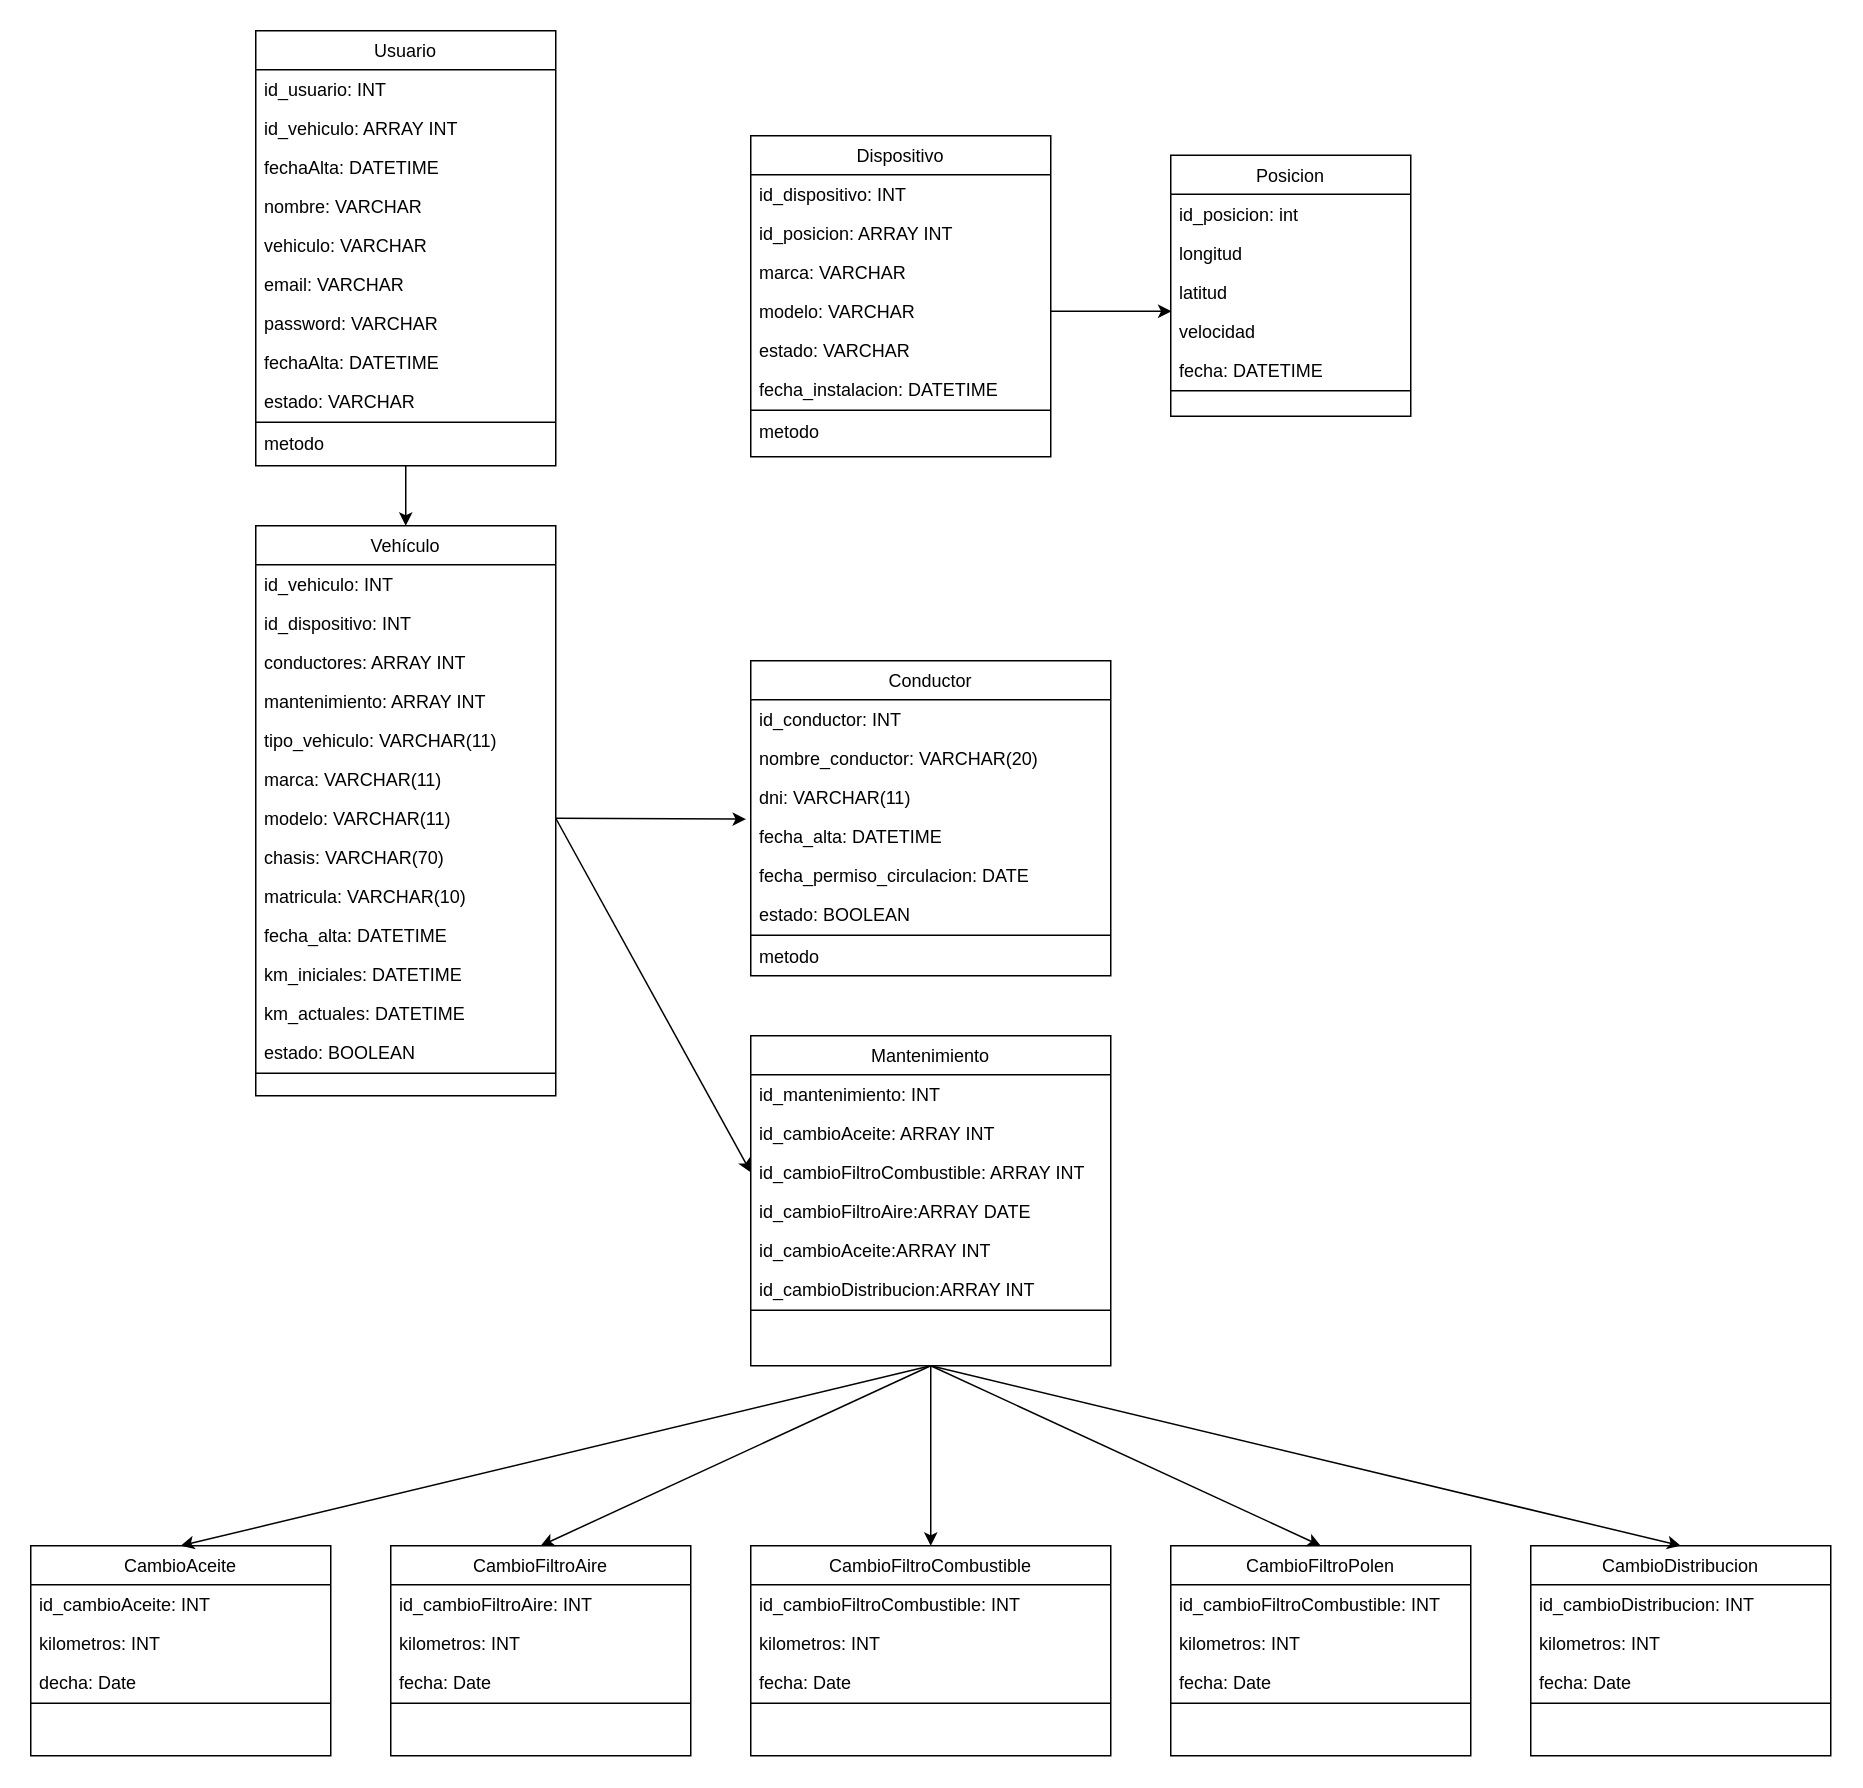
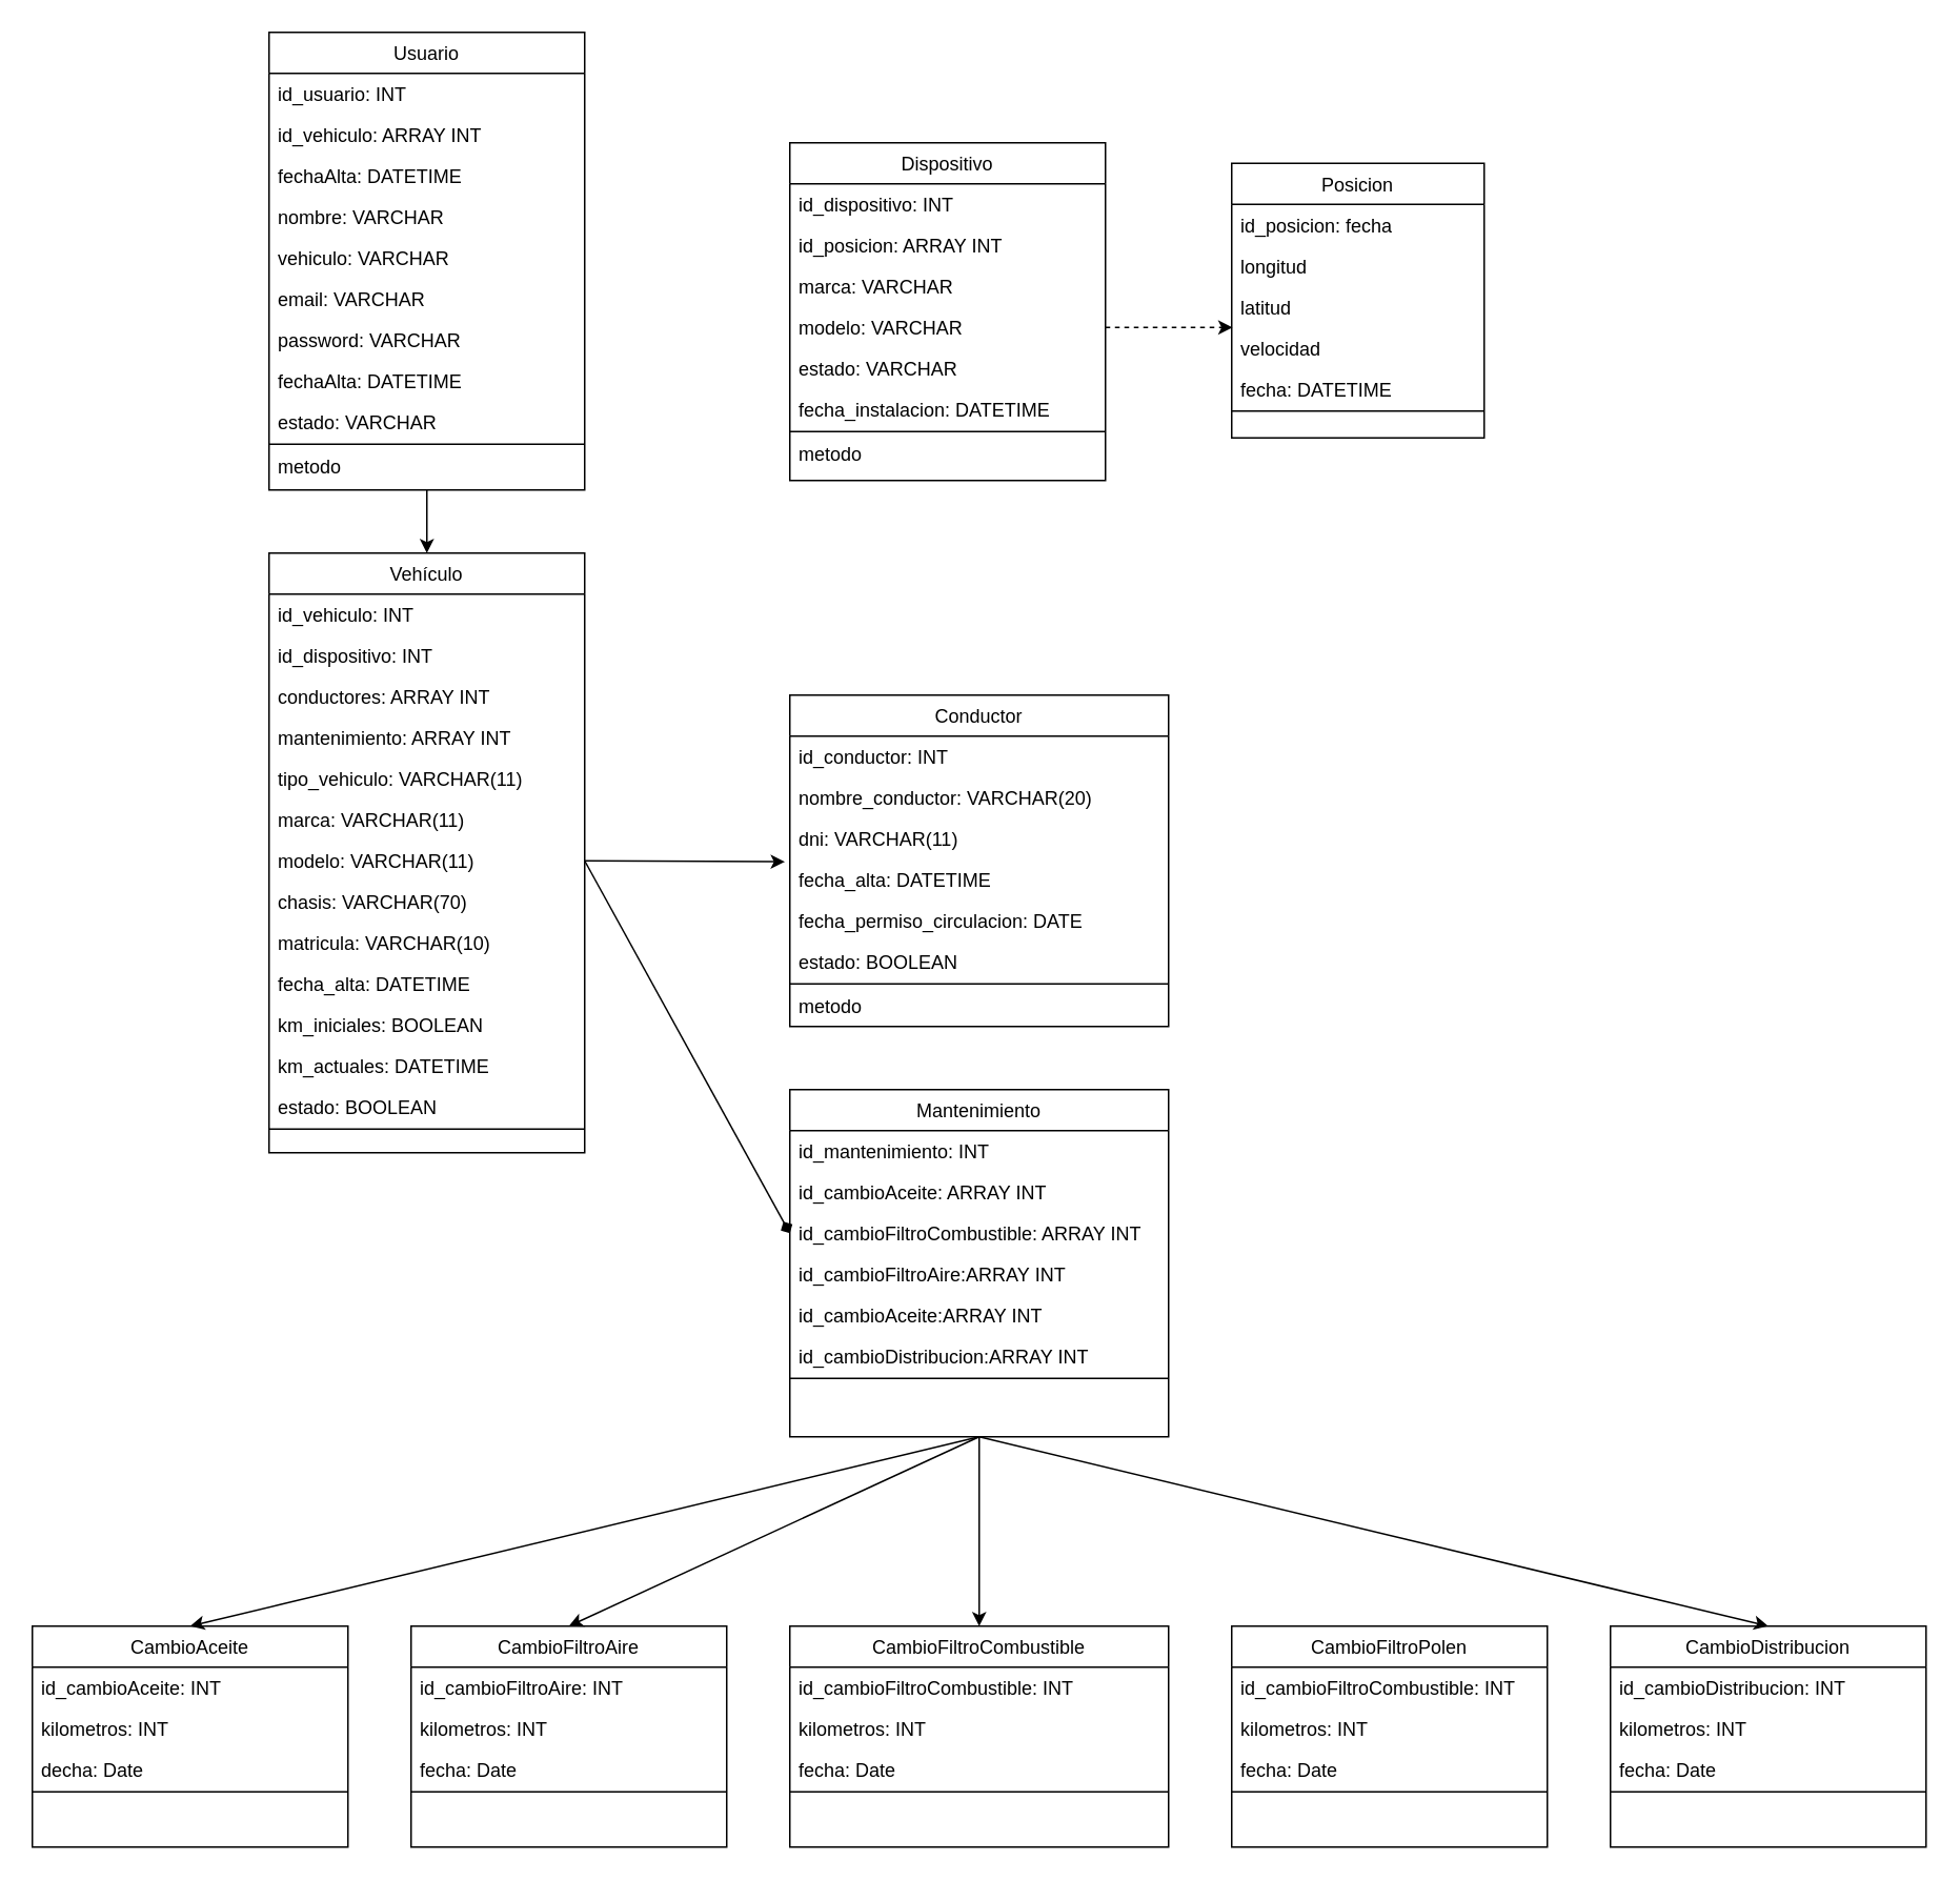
- <mxCell id="69" value="id_posicion: int&#10;" style="text;align=left;verticalAlign=top;spacingLeft=4;spacingRight=4;overflow=hidden;rotatable=0;points=[[0,0.5],[1,0.5]];portConstraint=eastwest;" parent="68" vertex="1"><mxGeometry y="26" width="160" height="26" as="geometry" /></mxCell>
+ <mxCell id="69" value="id_posicion: fecha&#10;" style="text;align=left;verticalAlign=top;spacingLeft=4;spacingRight=4;overflow=hidden;rotatable=0;points=[[0,0.5],[1,0.5]];portConstraint=eastwest;" parent="68" vertex="1"><mxGeometry y="26" width="160" height="26" as="geometry" /></mxCell>
- <mxCell id="82" value="" style="endArrow=classic;html=1;rounded=0;entryX=0.003;entryY=0;entryDx=0;entryDy=0;entryPerimeter=0;exitX=1;exitY=0.5;exitDx=0;exitDy=0;" parent="1" target="72" edge="1" source="6"><mxGeometry width="50" height="50" relative="1" as="geometry"><mxPoint x="709.62" y="204" as="sourcePoint" /><mxPoint x="669.62" y="174" as="targetPoint" /></mxGeometry></mxCell>
+ <mxCell id="82" value="" style="endArrow=classic;html=1;rounded=0;entryX=0.003;entryY=0;entryDx=0;entryDy=0;entryPerimeter=0;exitX=1;exitY=0.5;exitDx=0;exitDy=0;dashed=1;" parent="1" target="72" edge="1" source="6"><mxGeometry width="50" height="50" relative="1" as="geometry"><mxPoint x="709.62" y="204" as="sourcePoint" /><mxPoint x="669.62" y="174" as="targetPoint" /></mxGeometry></mxCell>
- <mxCell id="22" value="km_iniciales: DATETIME" style="text;align=left;verticalAlign=top;spacingLeft=4;spacingRight=4;overflow=hidden;rotatable=0;points=[[0,0.5],[1,0.5]];portConstraint=eastwest;" parent="11" vertex="1"><mxGeometry y="286" width="200" height="26" as="geometry" /></mxCell>
+ <mxCell id="22" value="km_iniciales: BOOLEAN" style="text;align=left;verticalAlign=top;spacingLeft=4;spacingRight=4;overflow=hidden;rotatable=0;points=[[0,0.5],[1,0.5]];portConstraint=eastwest;" parent="11" vertex="1"><mxGeometry y="286" width="200" height="26" as="geometry" /></mxCell>
- <mxCell id="76" value="" style="endArrow=classic;html=1;rounded=0;exitX=1;exitY=0.5;exitDx=0;exitDy=0;entryX=0;entryY=0.5;entryDx=0;entryDy=0;" parent="1" source="18" target="38" edge="1"><mxGeometry width="50" height="50" relative="1" as="geometry"><mxPoint x="430" y="529" as="sourcePoint" /><mxPoint x="547" y="506" as="targetPoint" /></mxGeometry></mxCell>
+ <mxCell id="76" value="" style="endArrow=diamond;html=1;rounded=0;exitX=1;exitY=0.5;exitDx=0;exitDy=0;entryX=0;entryY=0.5;entryDx=0;entryDy=0;" parent="1" source="18" target="38" edge="1"><mxGeometry width="50" height="50" relative="1" as="geometry"><mxPoint x="430" y="529" as="sourcePoint" /><mxPoint x="547" y="506" as="targetPoint" /></mxGeometry></mxCell>
- <mxCell id="39" value="id_cambioFiltroAire:ARRAY DATE" style="text;align=left;verticalAlign=top;spacingLeft=4;spacingRight=4;overflow=hidden;rotatable=0;points=[[0,0.5],[1,0.5]];portConstraint=eastwest;" parent="35" vertex="1"><mxGeometry y="104" width="240" height="26" as="geometry" /></mxCell>
+ <mxCell id="39" value="id_cambioFiltroAire:ARRAY INT" style="text;align=left;verticalAlign=top;spacingLeft=4;spacingRight=4;overflow=hidden;rotatable=0;points=[[0,0.5],[1,0.5]];portConstraint=eastwest;" parent="35" vertex="1"><mxGeometry y="104" width="240" height="26" as="geometry" /></mxCell>
- <mxCell id="80" value="" style="endArrow=classic;html=1;rounded=0;entryX=0.5;entryY=0;entryDx=0;entryDy=0;exitX=0.5;exitY=1;exitDx=0;exitDy=0;" parent="1" target="48" edge="1" source="35"><mxGeometry width="50" height="50" relative="1" as="geometry"><mxPoint x="640" y="850" as="sourcePoint" /><mxPoint x="410" y="1040" as="targetPoint" /></mxGeometry></mxCell>
